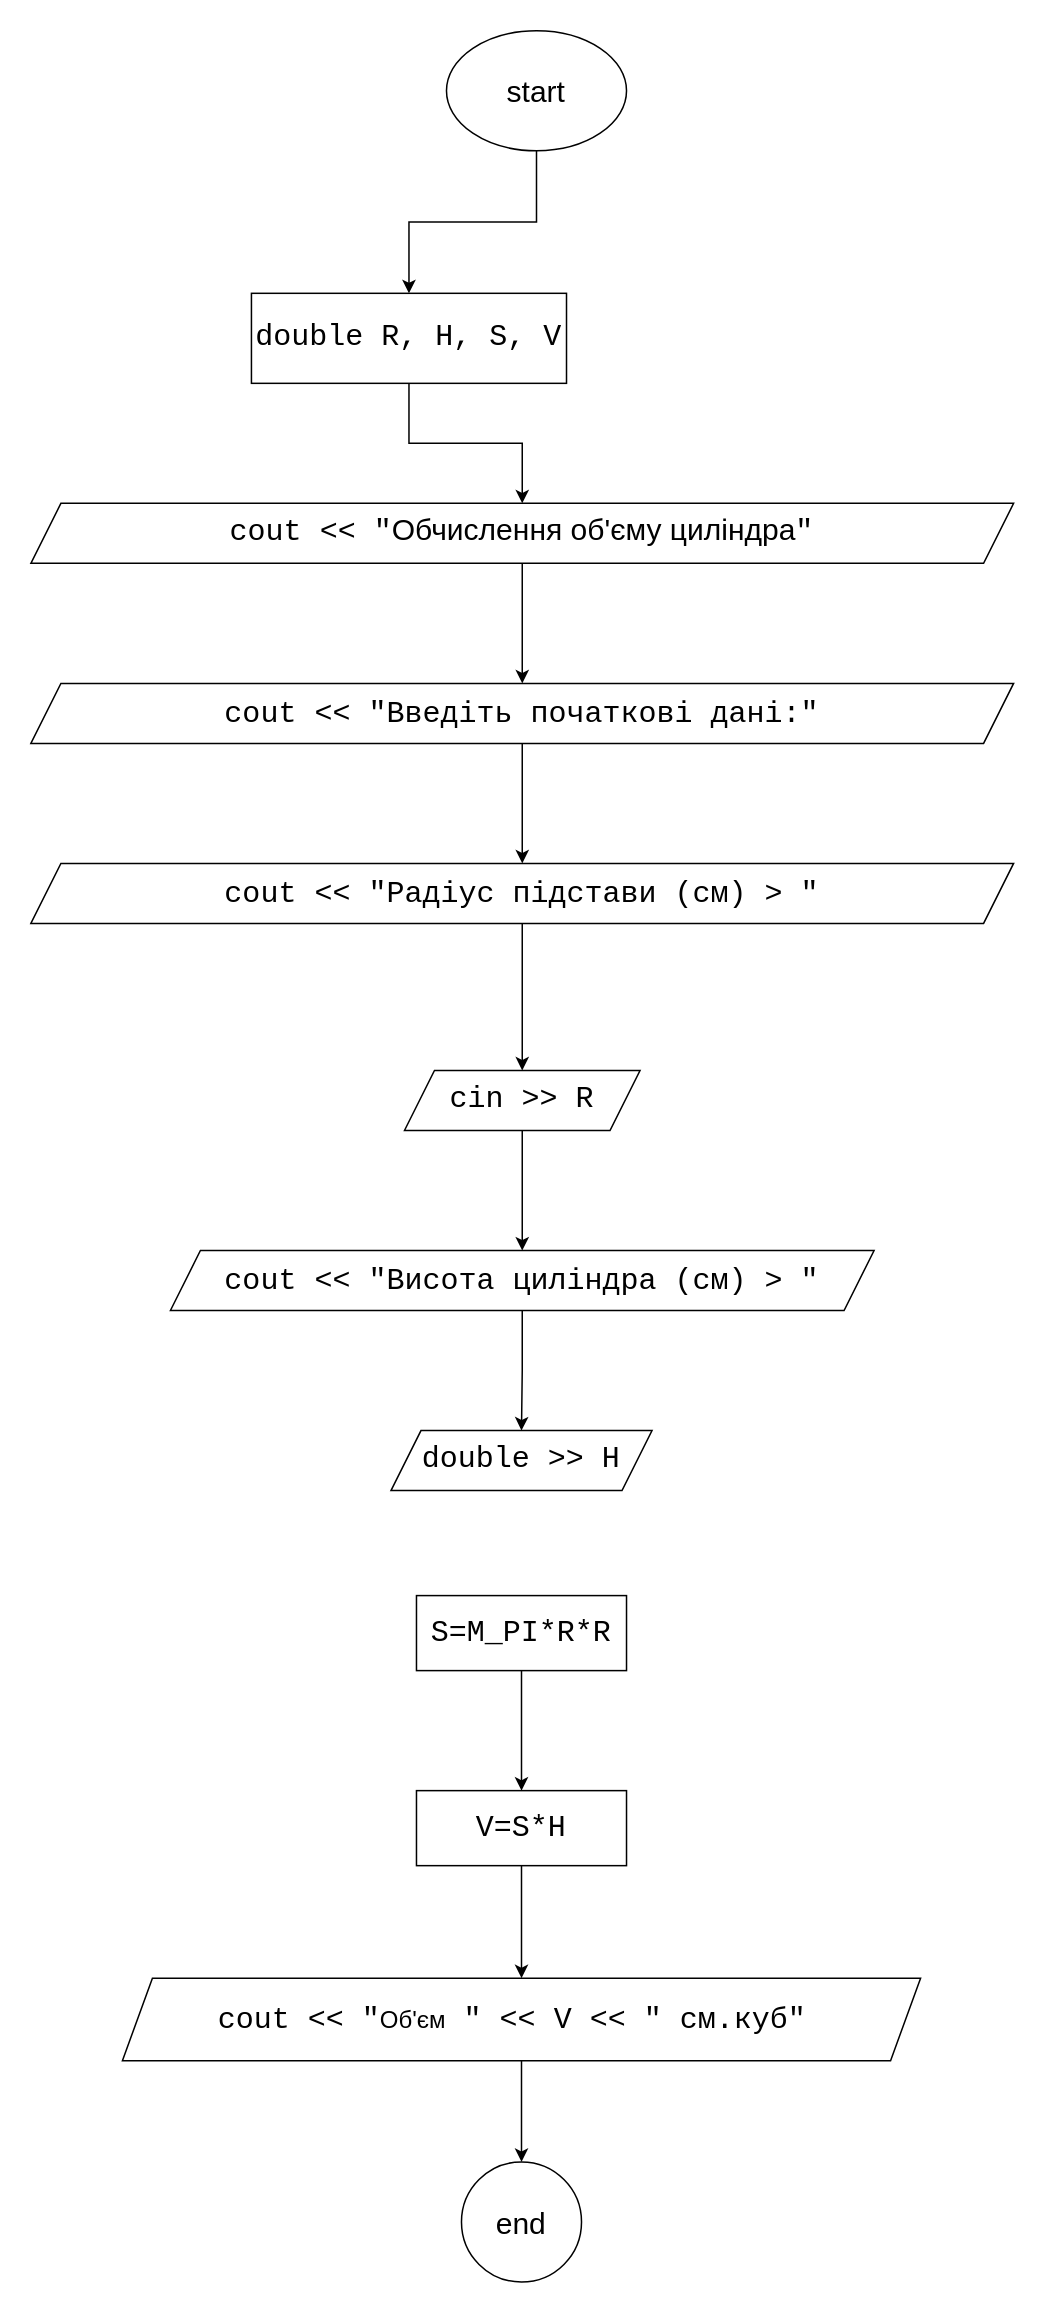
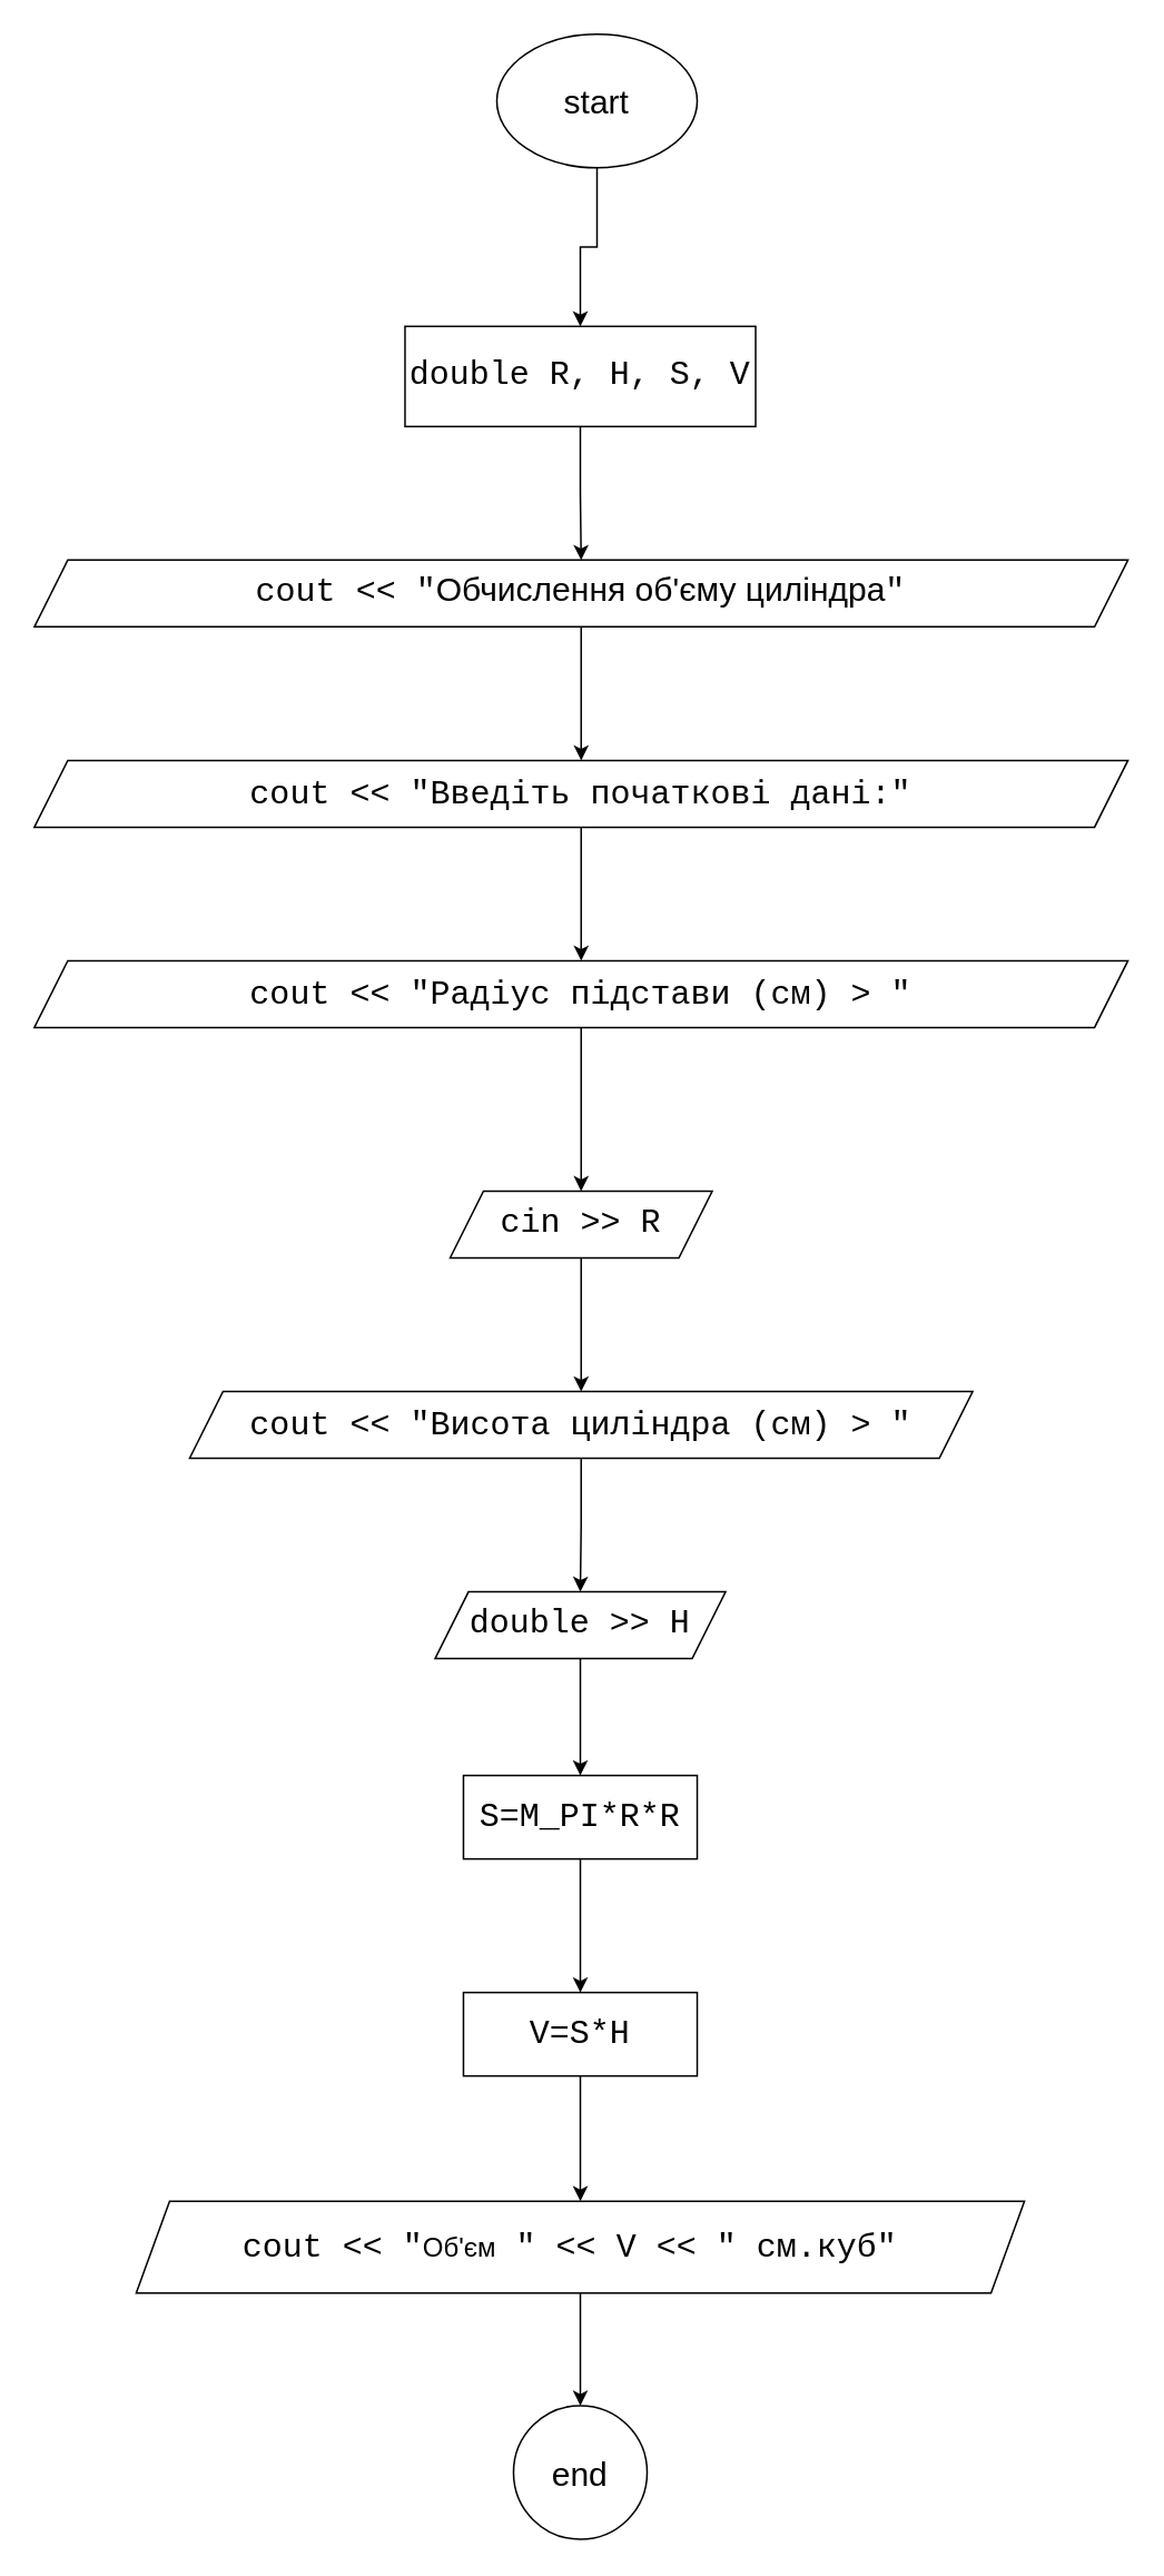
- <mxCell id="5" value="&lt;div style=&quot;font-family: Consolas, &amp;quot;Courier New&amp;quot;, monospace; font-weight: normal; line-height: 19px; white-space: pre;&quot;&gt;&lt;div style=&quot;&quot;&gt;&lt;font style=&quot;font-size: 20px;&quot;&gt;double R, H, S, V&lt;/font&gt;&lt;/div&gt;&lt;/div&gt;" style="whiteSpace=wrap;html=1;" parent="1" vertex="1"><mxGeometry x="167" y="195" width="210" height="60" as="geometry" /></mxCell>
+ <mxCell id="5" value="&lt;div style=&quot;font-family: Consolas, &amp;quot;Courier New&amp;quot;, monospace; font-weight: normal; line-height: 19px; white-space: pre;&quot;&gt;&lt;div style=&quot;&quot;&gt;&lt;font style=&quot;font-size: 20px;&quot;&gt;double R, H, S, V&lt;/font&gt;&lt;/div&gt;&lt;/div&gt;" style="whiteSpace=wrap;html=1;" parent="1" vertex="1"><mxGeometry x="242" y="195" width="210" height="60" as="geometry" /></mxCell>
+ <mxCell id="14" value="" style="edgeStyle=orthogonalEdgeStyle;rounded=0;orthogonalLoop=1;jettySize=auto;html=1;" edge="1" parent="1" source="15" target="17"><mxGeometry relative="1" as="geometry" /></mxCell>
